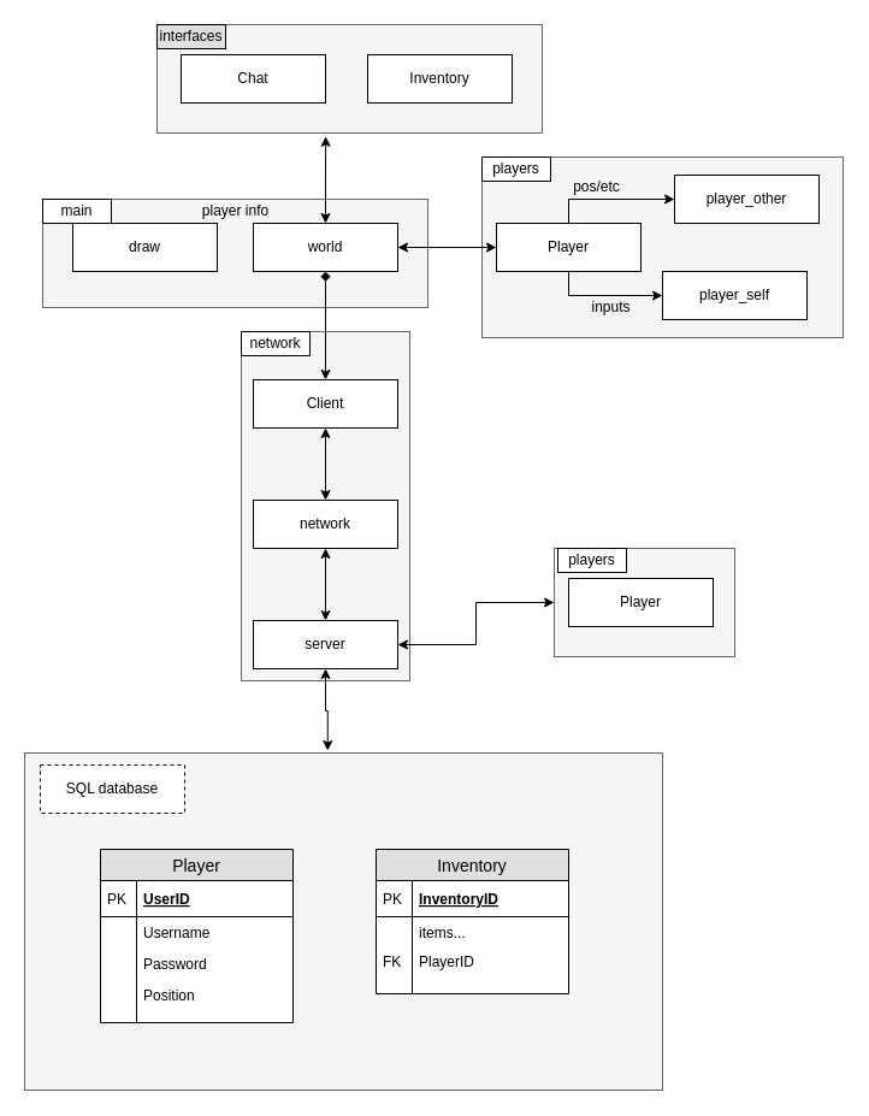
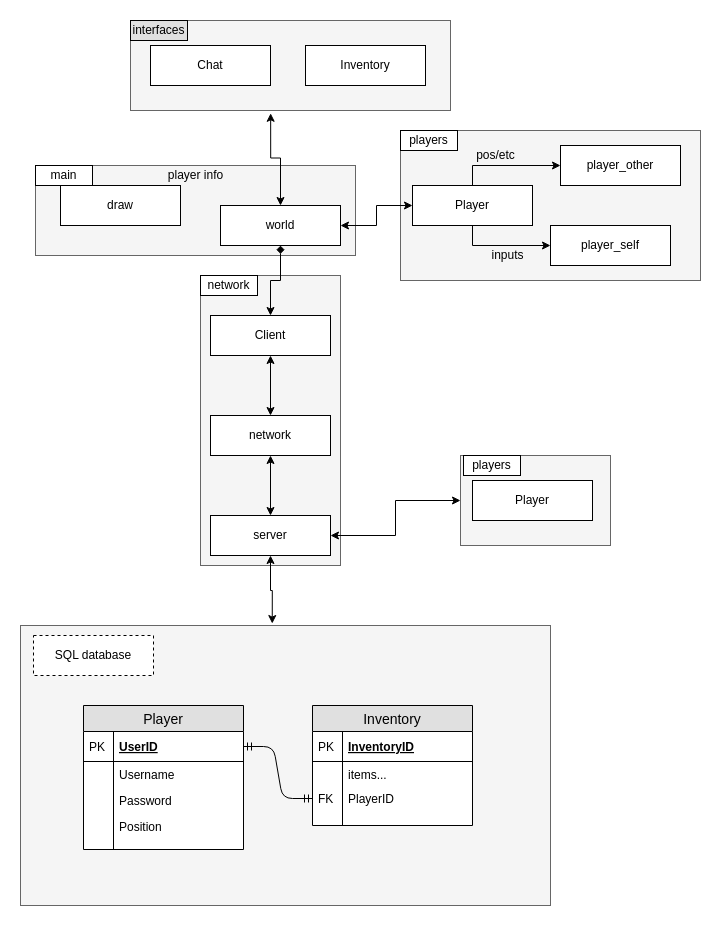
- <mxCell id="7" value="world" style="rounded=0;whiteSpace=wrap;html=1;" parent="1" vertex="1"><mxGeometry x="210" y="185" width="120" height="40" as="geometry" /></mxCell>
+ <mxCell id="7" value="world" style="rounded=0;whiteSpace=wrap;html=1;" parent="1" vertex="1"><mxGeometry x="220" y="205" width="120" height="40" as="geometry" /></mxCell>
+ <mxCell id="43" value="" style="edgeStyle=entityRelationEdgeStyle;fontSize=12;html=1;endArrow=ERmandOne;startArrow=ERmandOne;entryX=0;entryY=0.5;entryDx=0;entryDy=0;exitX=1;exitY=0.5;exitDx=0;exitDy=0;" parent="1" source="26" target="56" edge="1"><mxGeometry width="100" height="100" relative="1" as="geometry"><mxPoint x="250" y="945" as="sourcePoint" /><mxPoint x="350" y="845" as="targetPoint" /></mxGeometry></mxCell>
